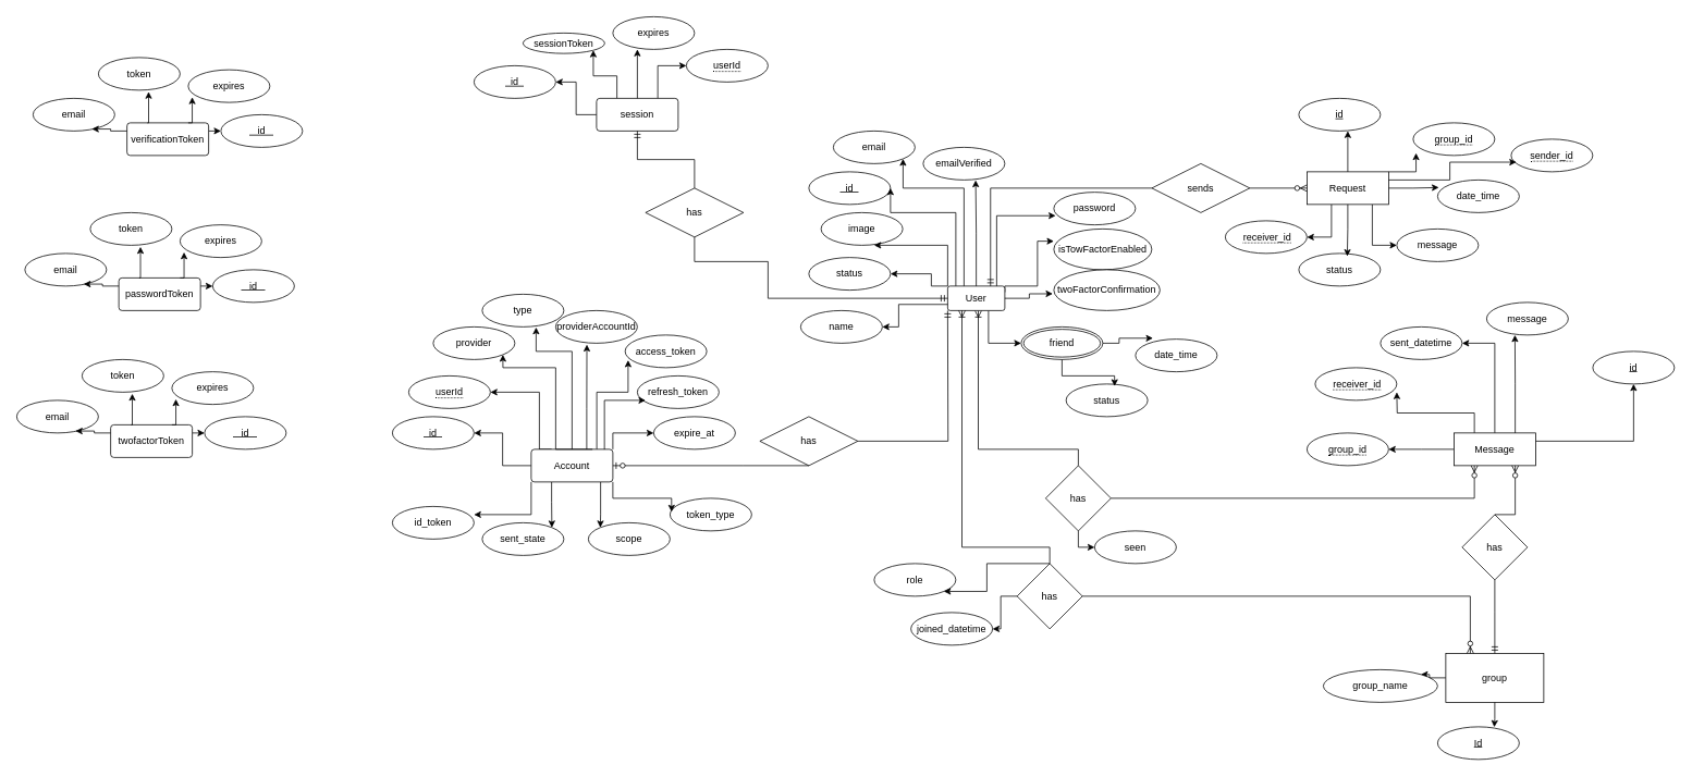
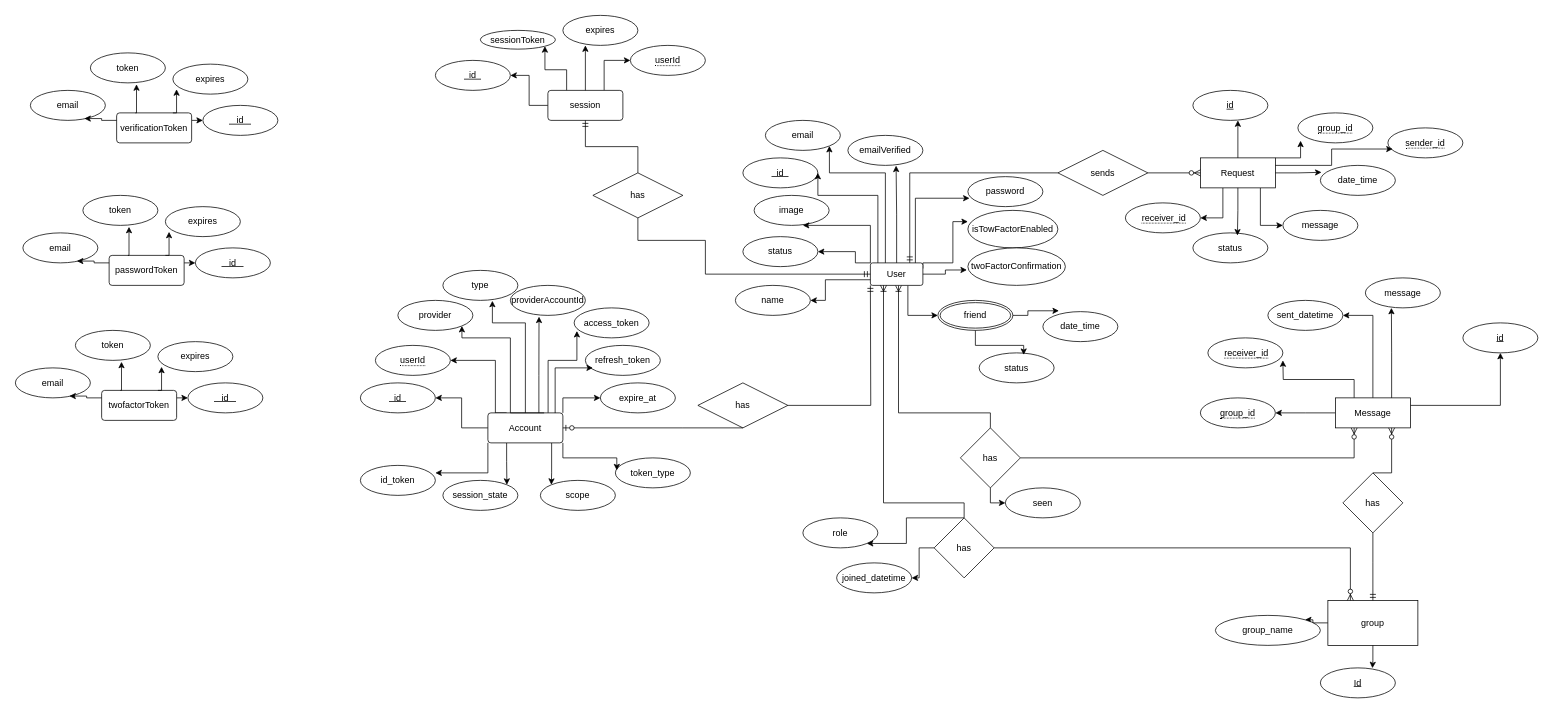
- <mxCell id="80" value="sent_state" style="ellipse;whiteSpace=wrap;html=1;align=center;" parent="1" vertex="1"><mxGeometry x="590" y="640" width="100" height="40" as="geometry" /></mxCell>
+ <mxCell id="80" value="session_state" style="ellipse;whiteSpace=wrap;html=1;align=center;" parent="1" vertex="1"><mxGeometry x="590" y="640" width="100" height="40" as="geometry" /></mxCell>
